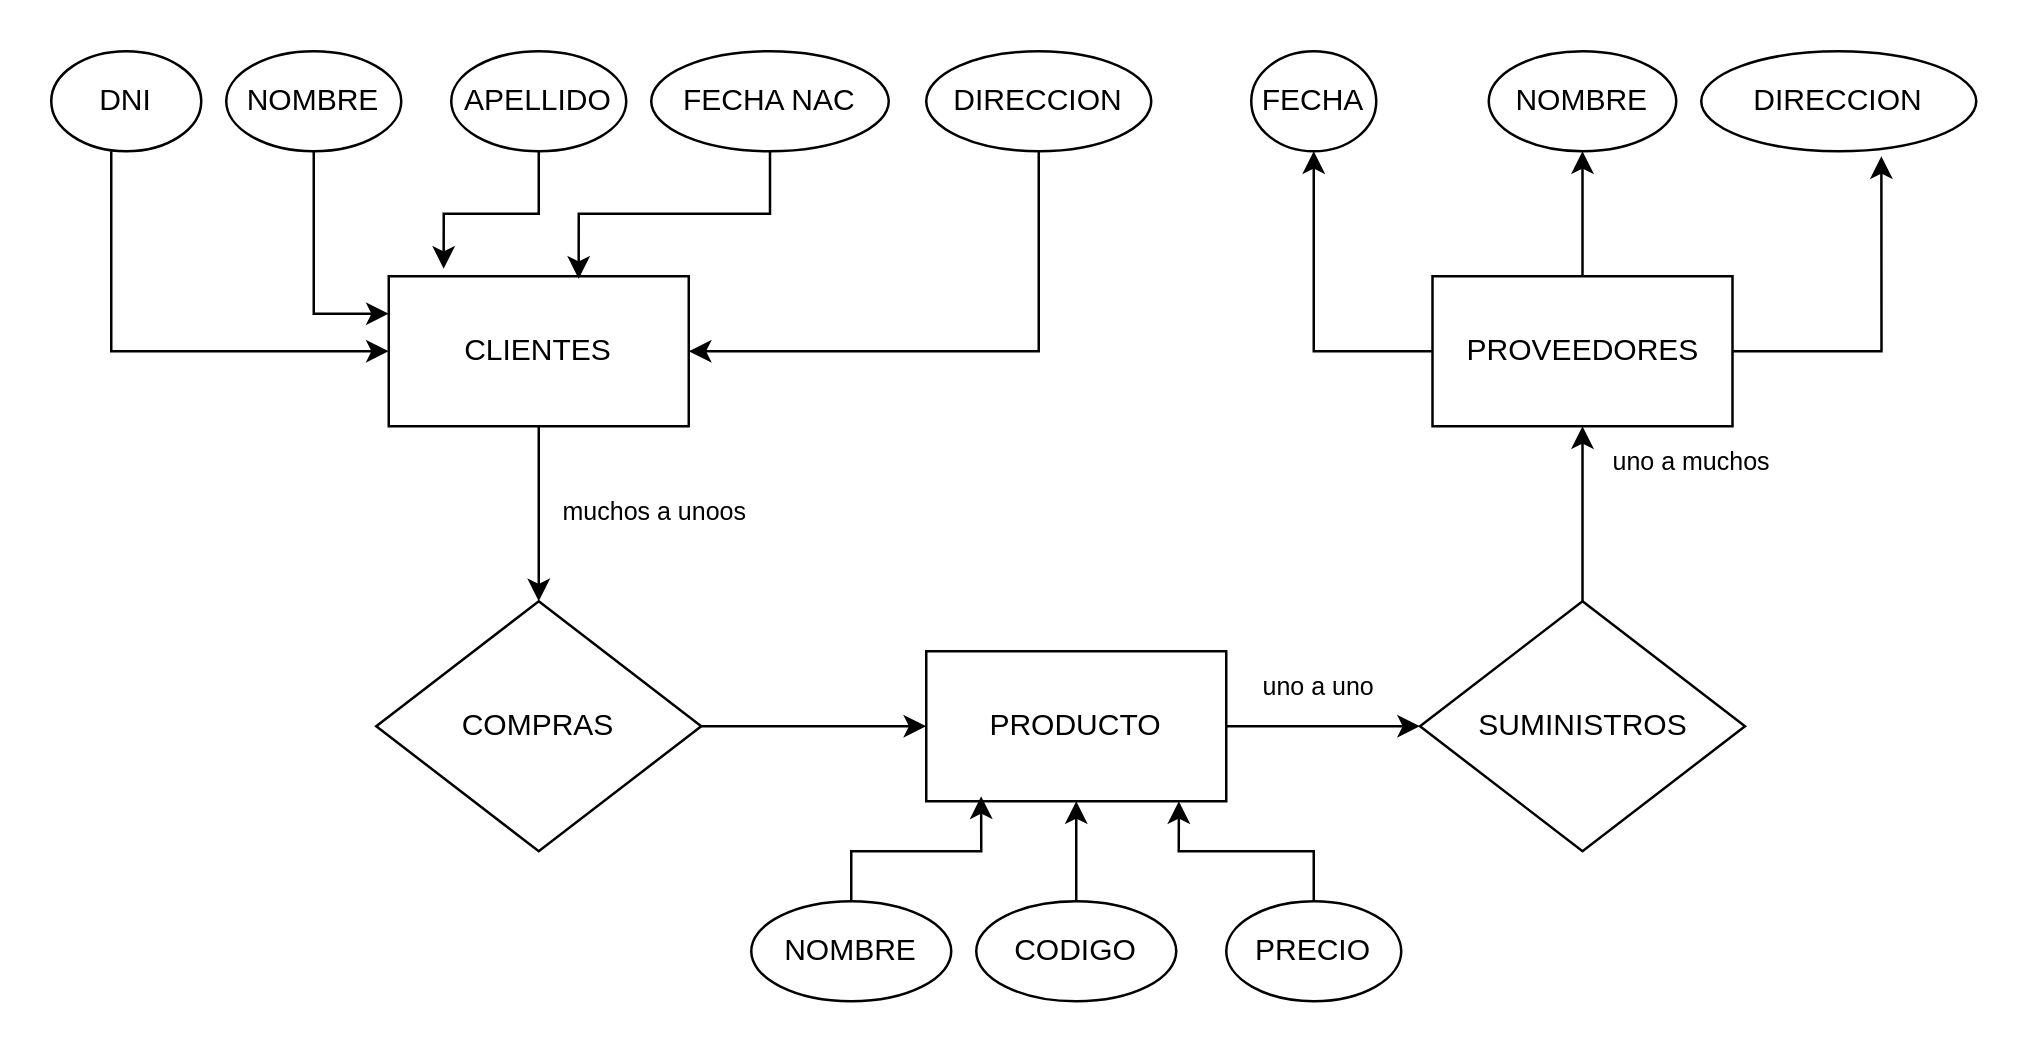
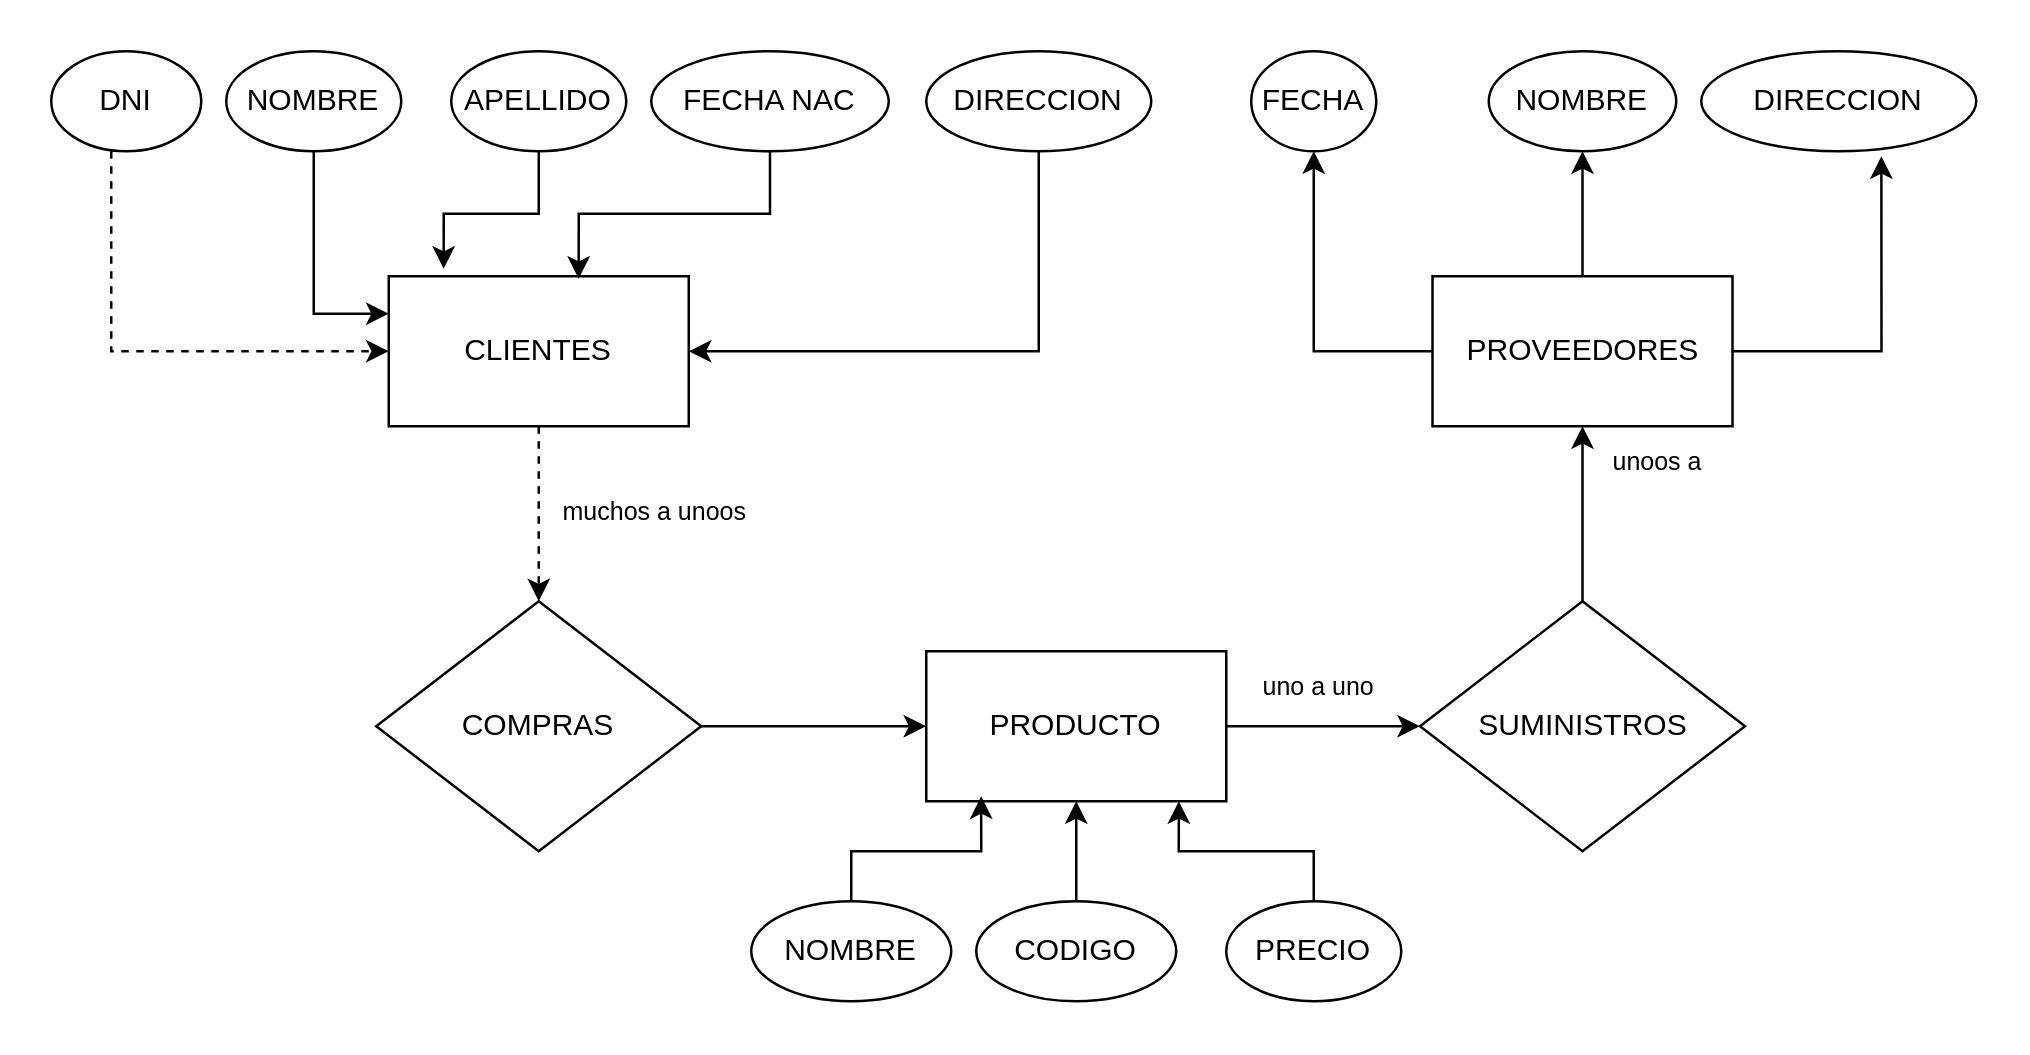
- <mxCell id="14" style="edgeStyle=orthogonalEdgeStyle;rounded=0;orthogonalLoop=1;jettySize=auto;html=1;entryX=0;entryY=0.5;entryDx=0;entryDy=0;exitX=0.4;exitY=1;exitDx=0;exitDy=0;exitPerimeter=0;" edge="1" parent="1" source="15" target="3"><mxGeometry relative="1" as="geometry" /></mxCell>
+ <mxCell id="14" style="edgeStyle=orthogonalEdgeStyle;rounded=0;orthogonalLoop=1;jettySize=auto;html=1;entryX=0;entryY=0.5;entryDx=0;entryDy=0;exitX=0.4;exitY=1;exitDx=0;exitDy=0;exitPerimeter=0;dashed=1;" edge="1" parent="1" source="15" target="3"><mxGeometry relative="1" as="geometry" /></mxCell>
- <mxCell id="35" value="&lt;h1&gt;&lt;span style=&quot;font-size: 10px; font-weight: 400;&quot;&gt;uno a muchos&lt;/span&gt;&lt;/h1&gt;" style="text;html=1;strokeColor=none;fillColor=none;spacing=5;spacingTop=-20;whiteSpace=wrap;overflow=hidden;rounded=0;" vertex="1" parent="1"><mxGeometry x="640" y="160" width="80" height="40" as="geometry" /></mxCell>
+ <mxCell id="35" value="&lt;h1&gt;&lt;span style=&quot;font-size: 10px; font-weight: 400;&quot;&gt;unoos a muchos&lt;/span&gt;&lt;/h1&gt;" style="text;html=1;strokeColor=none;fillColor=none;spacing=5;spacingTop=-20;whiteSpace=wrap;overflow=hidden;rounded=0;" vertex="1" parent="1"><mxGeometry x="640" y="160" width="80" height="40" as="geometry" /></mxCell>
- <mxCell id="2" style="edgeStyle=orthogonalEdgeStyle;rounded=0;orthogonalLoop=1;jettySize=auto;html=1;" edge="1" parent="1" source="3" target="11"><mxGeometry relative="1" as="geometry" /></mxCell>
+ <mxCell id="2" style="edgeStyle=orthogonalEdgeStyle;rounded=0;orthogonalLoop=1;jettySize=auto;html=1;dashed=1;" edge="1" parent="1" source="3" target="11"><mxGeometry relative="1" as="geometry" /></mxCell>
